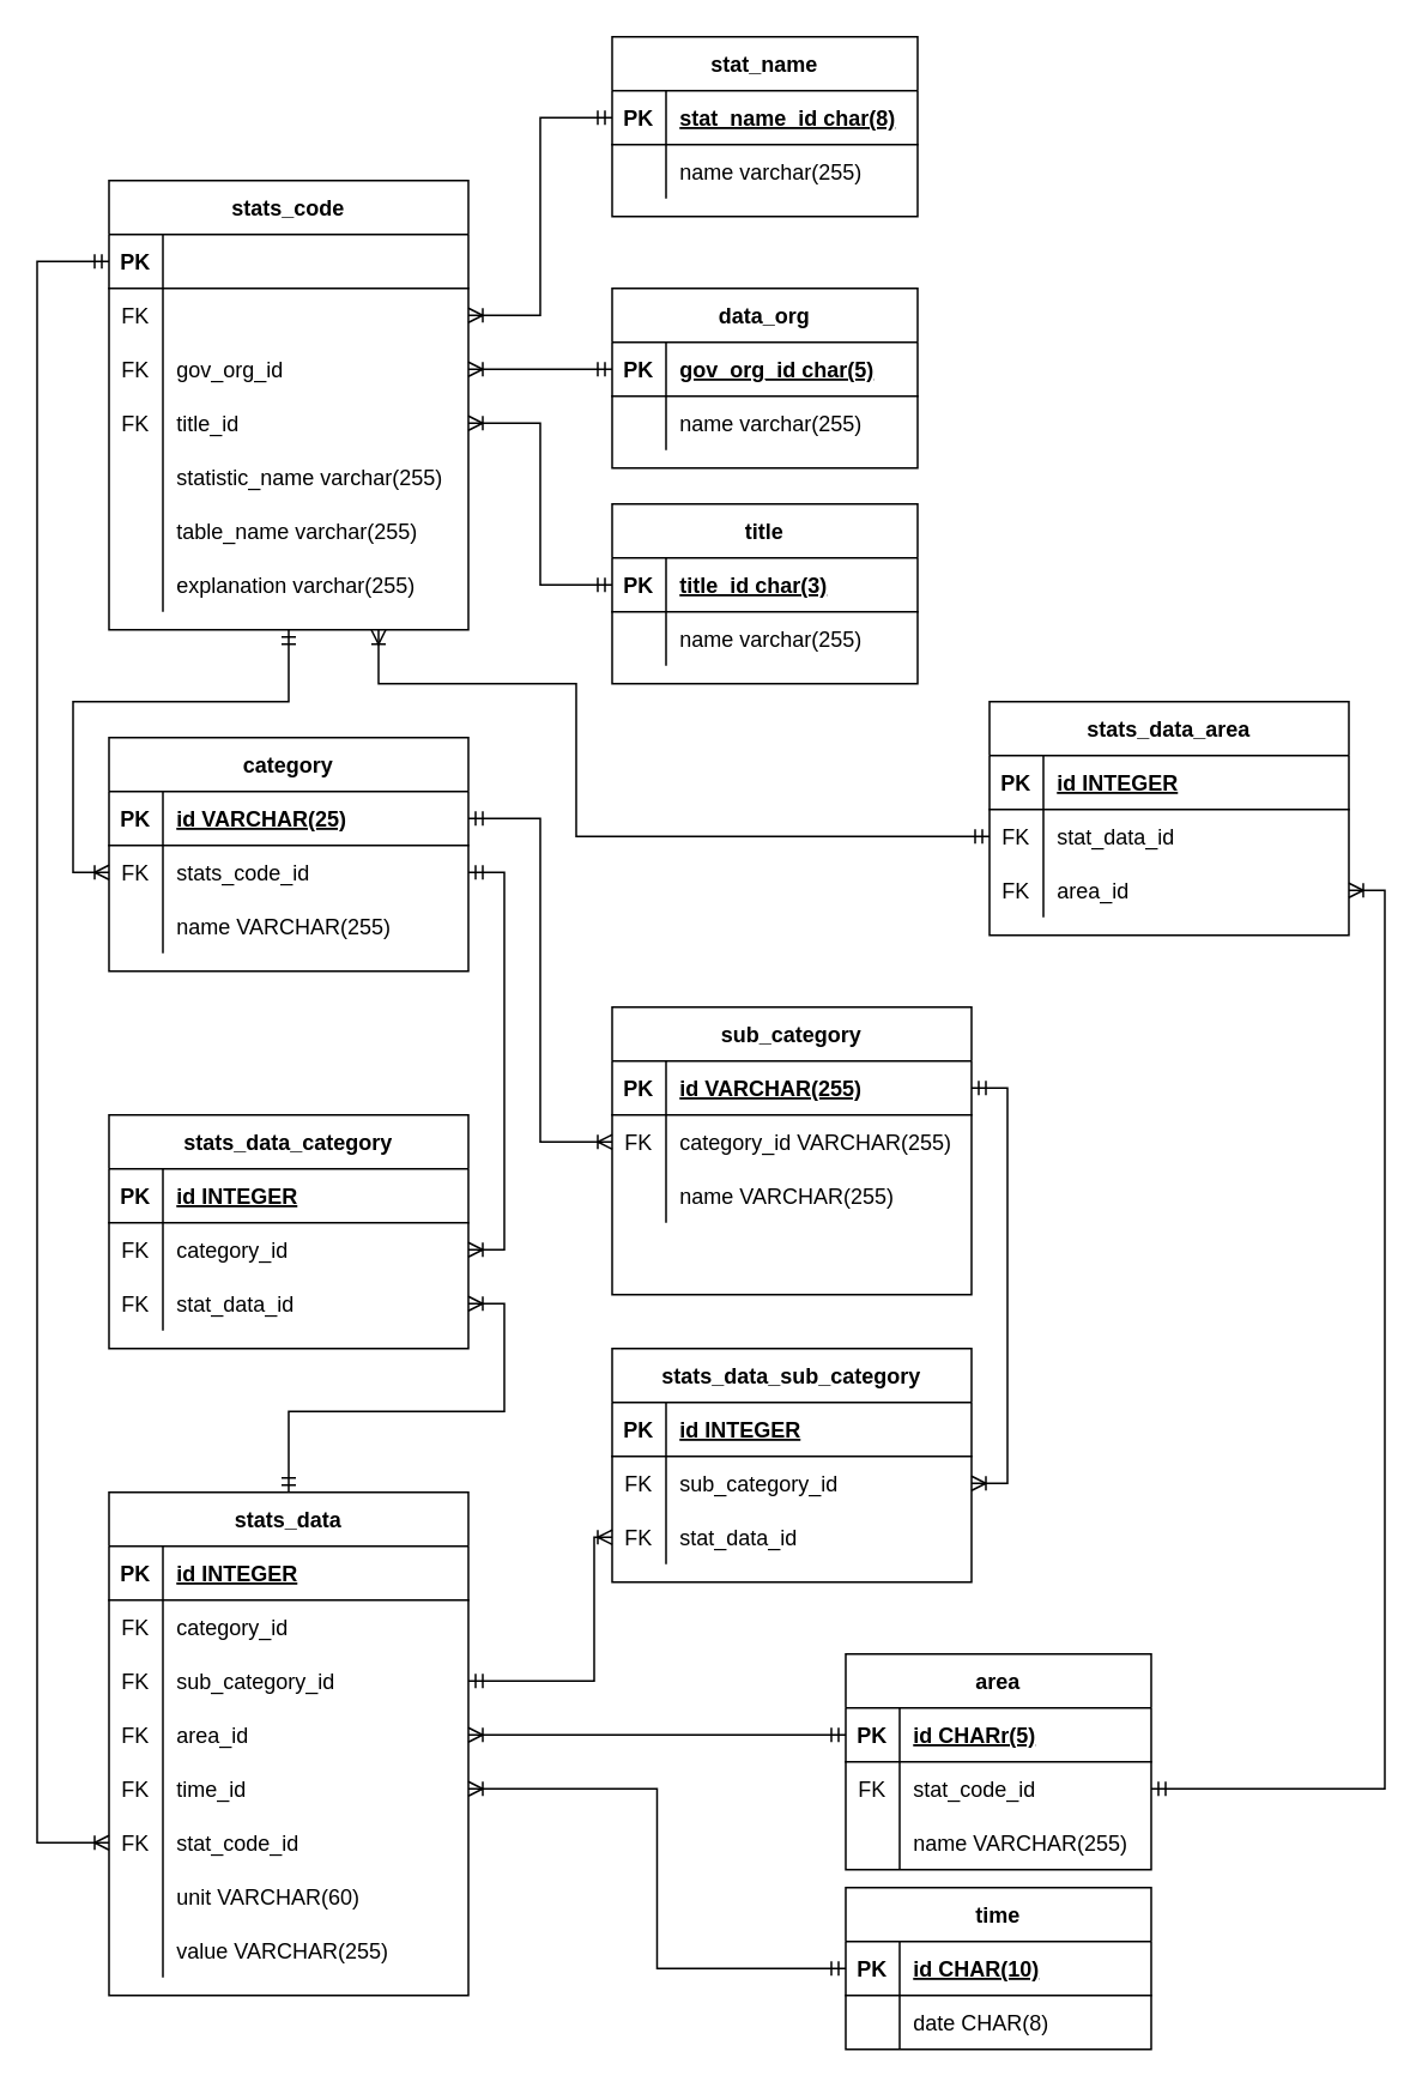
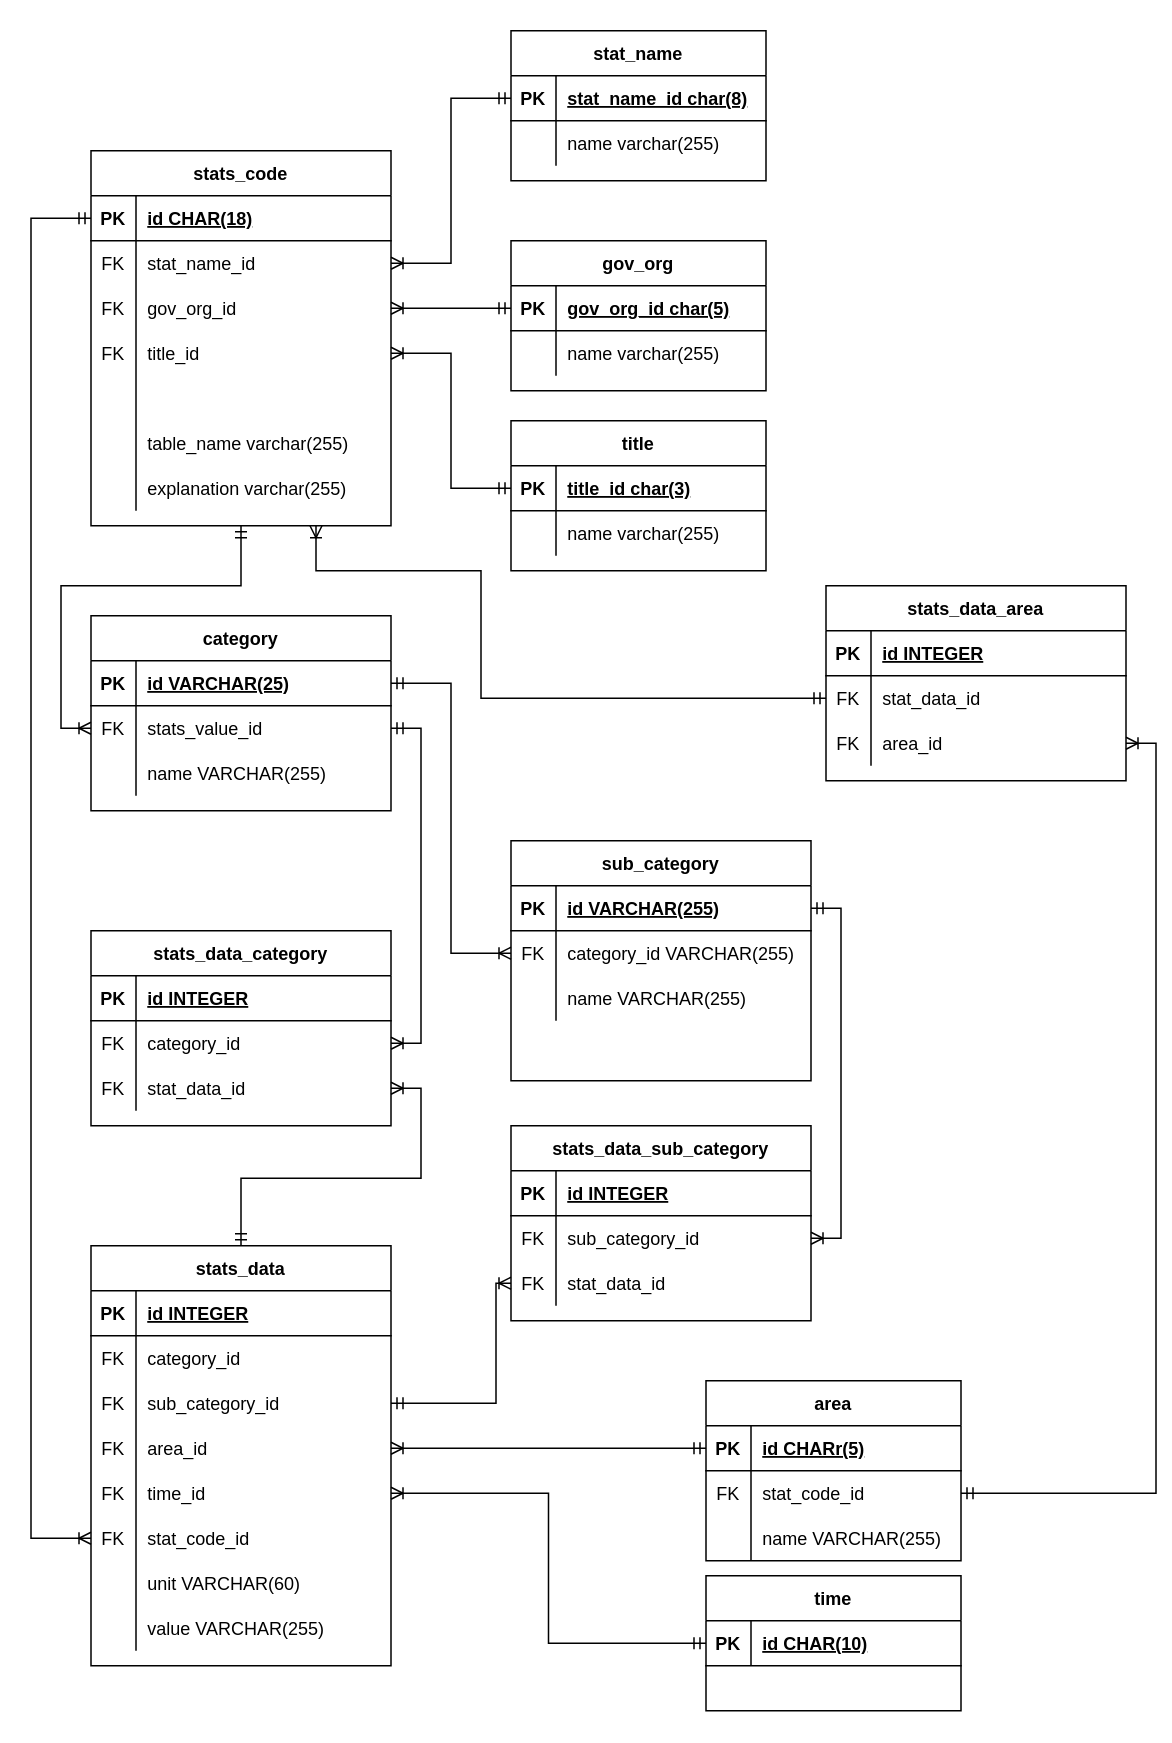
+ <mxCell id="26" value="id CHAR(18)" style="shape=partialRectangle;connectable=0;fillColor=none;top=0;left=0;bottom=0;right=0;align=left;spacingLeft=6;fontStyle=5;overflow=hidden;" parent="24" vertex="1"><mxGeometry x="30" width="170" height="30" as="geometry" /></mxCell>
+ <mxCell id="29" value="stat_name_id" style="shape=partialRectangle;connectable=0;fillColor=none;top=0;left=0;bottom=0;right=0;align=left;spacingLeft=6;fontStyle=0;overflow=hidden;" parent="27" vertex="1"><mxGeometry x="30" width="170" height="30" as="geometry" /></mxCell>
- <mxCell id="9" value="data_org" style="shape=table;startSize=30;container=1;collapsible=1;childLayout=tableLayout;fixedRows=1;rowLines=0;fontStyle=1;align=center;resizeLast=1;" parent="1" vertex="1"><mxGeometry x="340" y="160" width="170" height="100" as="geometry"><mxRectangle x="90" y="70" width="100" height="30" as="alternateBounds" /></mxGeometry></mxCell>
+ <mxCell id="9" value="gov_org" style="shape=table;startSize=30;container=1;collapsible=1;childLayout=tableLayout;fixedRows=1;rowLines=0;fontStyle=1;align=center;resizeLast=1;" parent="1" vertex="1"><mxGeometry x="340" y="160" width="170" height="100" as="geometry"><mxRectangle x="90" y="70" width="100" height="30" as="alternateBounds" /></mxGeometry></mxCell>
- <mxCell id="38" value="statistic_name varchar(255)" style="shape=partialRectangle;connectable=0;fillColor=none;top=0;left=0;bottom=0;right=0;align=left;spacingLeft=6;overflow=hidden;" parent="36" vertex="1"><mxGeometry x="30" width="170" height="30" as="geometry" /></mxCell>
- <mxCell id="109" value="stats_code_id" style="shape=partialRectangle;connectable=0;fillColor=none;top=0;left=0;bottom=0;right=0;align=left;spacingLeft=6;overflow=hidden;" parent="107" vertex="1"><mxGeometry x="30" width="170" height="30" as="geometry" /></mxCell>
+ <mxCell id="109" value="stats_value_id" style="shape=partialRectangle;connectable=0;fillColor=none;top=0;left=0;bottom=0;right=0;align=left;spacingLeft=6;overflow=hidden;" parent="107" vertex="1"><mxGeometry x="30" width="170" height="30" as="geometry" /></mxCell>
- <mxCell id="86" value="date CHAR(8)" style="shape=partialRectangle;connectable=0;fillColor=none;top=0;left=0;bottom=0;right=0;align=left;spacingLeft=6;overflow=hidden;" parent="84" vertex="1"><mxGeometry x="30" width="140" height="30" as="geometry" /></mxCell>
